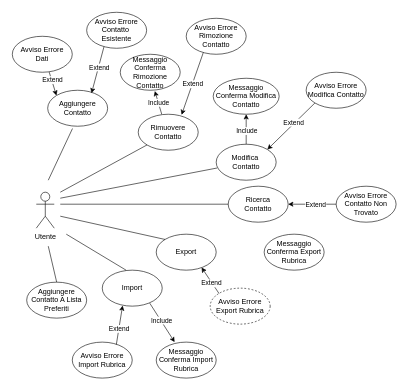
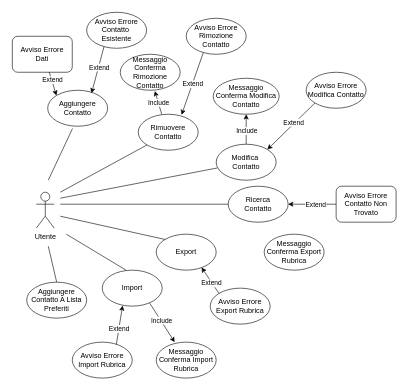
- <mxCell id="10" value="&lt;div&gt;Avviso Errore&lt;/div&gt;&lt;div&gt;Dati&lt;br&gt;&lt;/div&gt;" style="ellipse;whiteSpace=wrap;html=1;" parent="1" vertex="1"><mxGeometry x="20" y="60" width="100" height="60" as="geometry" /></mxCell>
+ <mxCell id="10" value="&lt;div&gt;Avviso Errore&lt;/div&gt;&lt;div&gt;Dati&lt;br&gt;&lt;/div&gt;" style="whiteSpace=wrap;html=1;rounded=1;" parent="1" vertex="1"><mxGeometry x="20" y="60" width="100" height="60" as="geometry" /></mxCell>
- <mxCell id="16" value="Avviso Errore Contatto Non Trovato" style="ellipse;whiteSpace=wrap;html=1;" parent="1" vertex="1"><mxGeometry x="560" y="310" width="100" height="60" as="geometry" /></mxCell>
+ <mxCell id="16" value="Avviso Errore Contatto Non Trovato" style="whiteSpace=wrap;html=1;rounded=1;" parent="1" vertex="1"><mxGeometry x="560" y="310" width="100" height="60" as="geometry" /></mxCell>
- <mxCell id="18" value="Avviso Errore Export Rubrica " style="ellipse;whiteSpace=wrap;html=1;dashed=1;" parent="1" vertex="1"><mxGeometry x="350" y="480" width="100" height="60" as="geometry" /></mxCell>
+ <mxCell id="18" value="Avviso Errore Export Rubrica " style="ellipse;whiteSpace=wrap;html=1;" parent="1" vertex="1"><mxGeometry x="350" y="480" width="100" height="60" as="geometry" /></mxCell>
